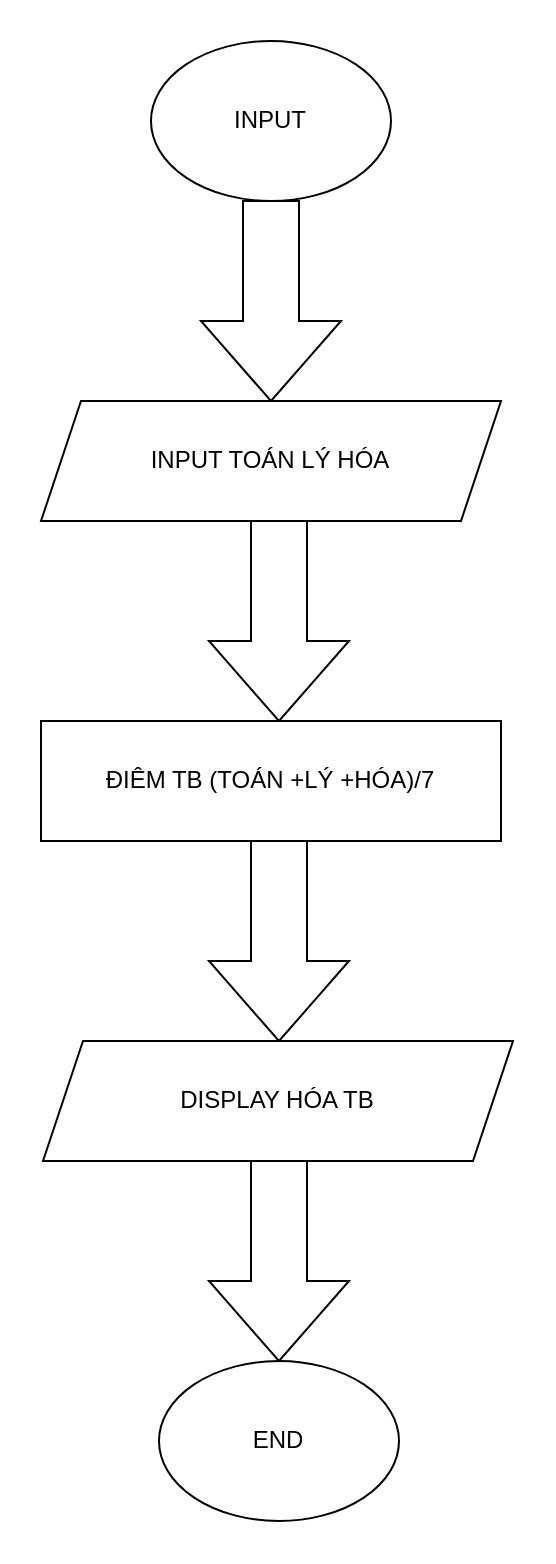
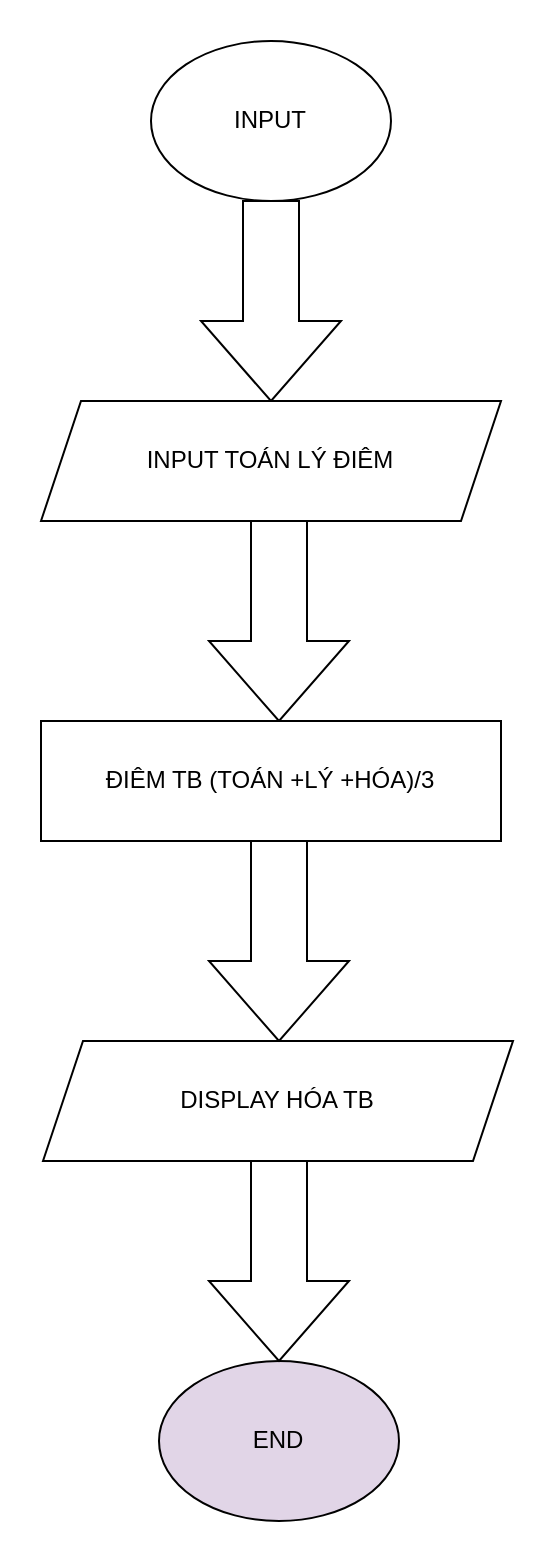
- <mxCell id="4" value="INPUT TOÁN LÝ HÓA" style="shape=parallelogram;perimeter=parallelogramPerimeter;whiteSpace=wrap;html=1;fixedSize=1;" vertex="1" parent="1"><mxGeometry x="20" y="200" width="230" height="60" as="geometry" /></mxCell>
+ <mxCell id="4" value="INPUT TOÁN LÝ ĐIÊM" style="shape=parallelogram;perimeter=parallelogramPerimeter;whiteSpace=wrap;html=1;fixedSize=1;" vertex="1" parent="1"><mxGeometry x="20" y="200" width="230" height="60" as="geometry" /></mxCell>
- <mxCell id="6" value="ĐIÊM TB (TOÁN +LÝ +HÓA)/7" style="rounded=0;whiteSpace=wrap;html=1;" vertex="1" parent="1"><mxGeometry x="20" y="360" width="230" height="60" as="geometry" /></mxCell>
+ <mxCell id="6" value="ĐIÊM TB (TOÁN +LÝ +HÓA)/3" style="rounded=0;whiteSpace=wrap;html=1;" vertex="1" parent="1"><mxGeometry x="20" y="360" width="230" height="60" as="geometry" /></mxCell>
- <mxCell id="9" value="END" style="ellipse;whiteSpace=wrap;html=1;" vertex="1" parent="1"><mxGeometry x="79" y="680" width="120" height="80" as="geometry" /></mxCell>
+ <mxCell id="9" value="END" style="ellipse;whiteSpace=wrap;html=1;fillColor=#e1d5e7;" vertex="1" parent="1"><mxGeometry x="79" y="680" width="120" height="80" as="geometry" /></mxCell>
